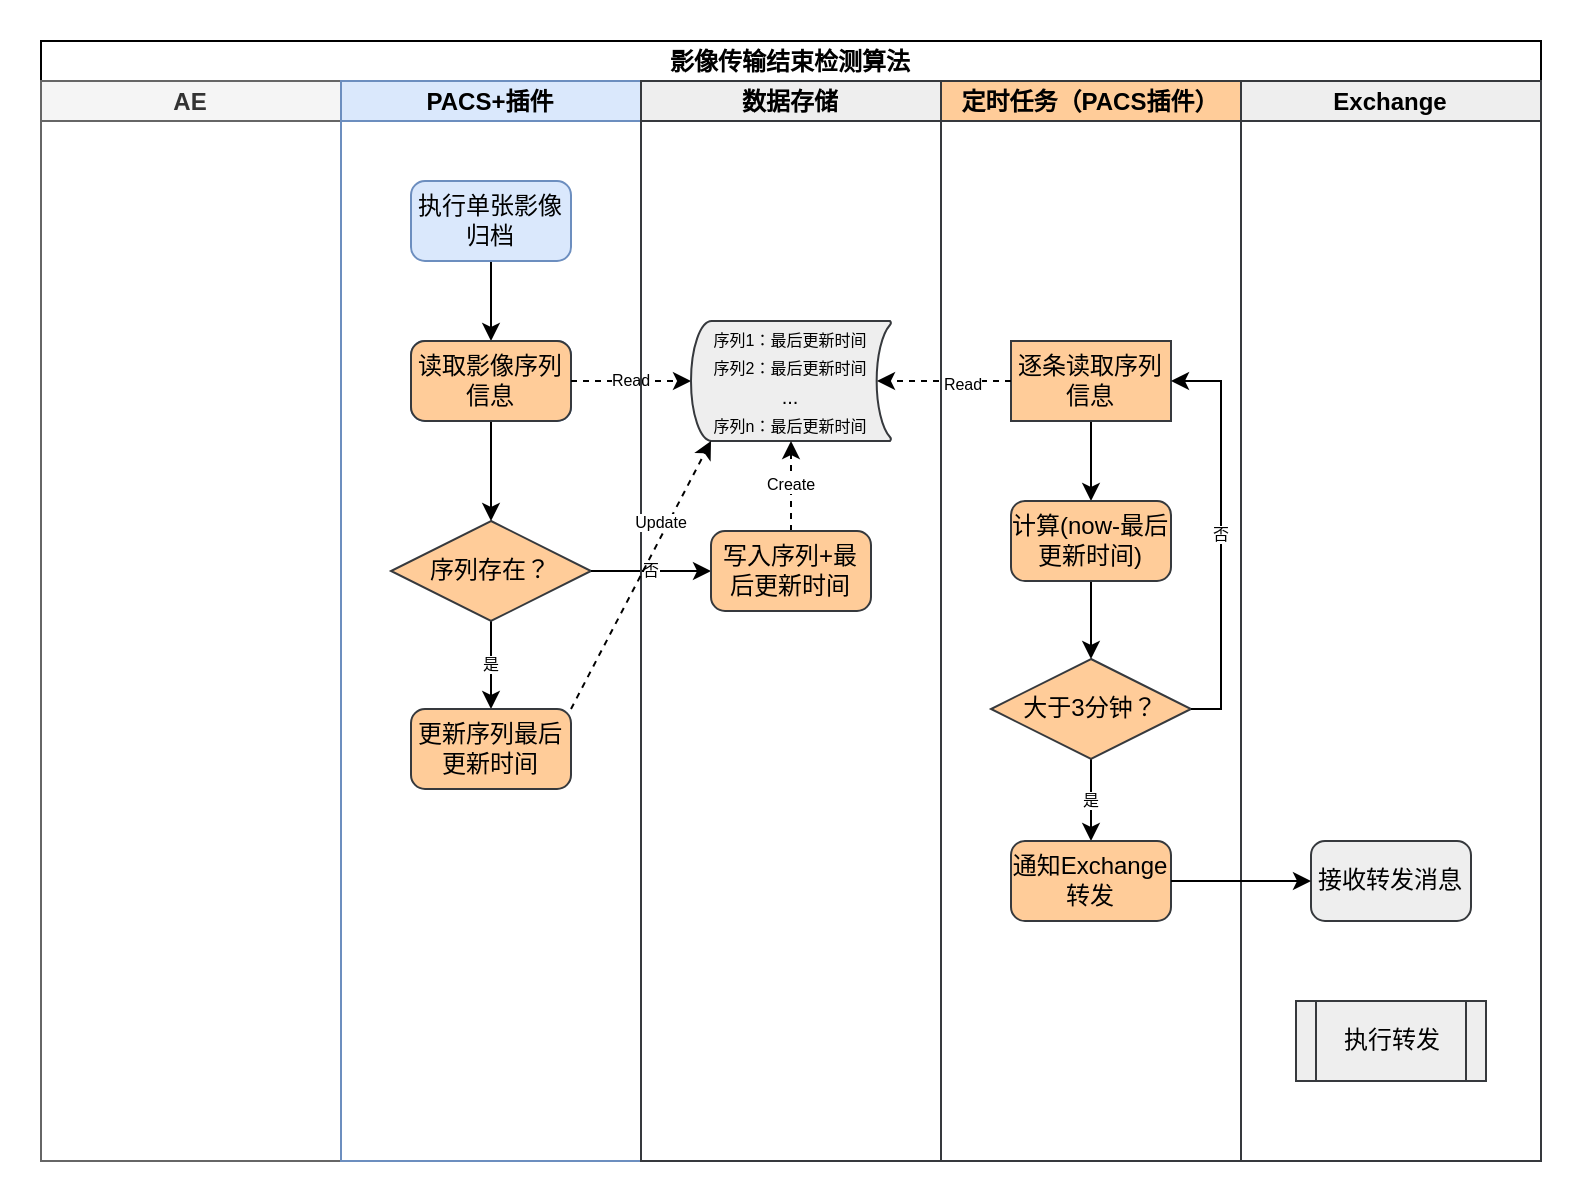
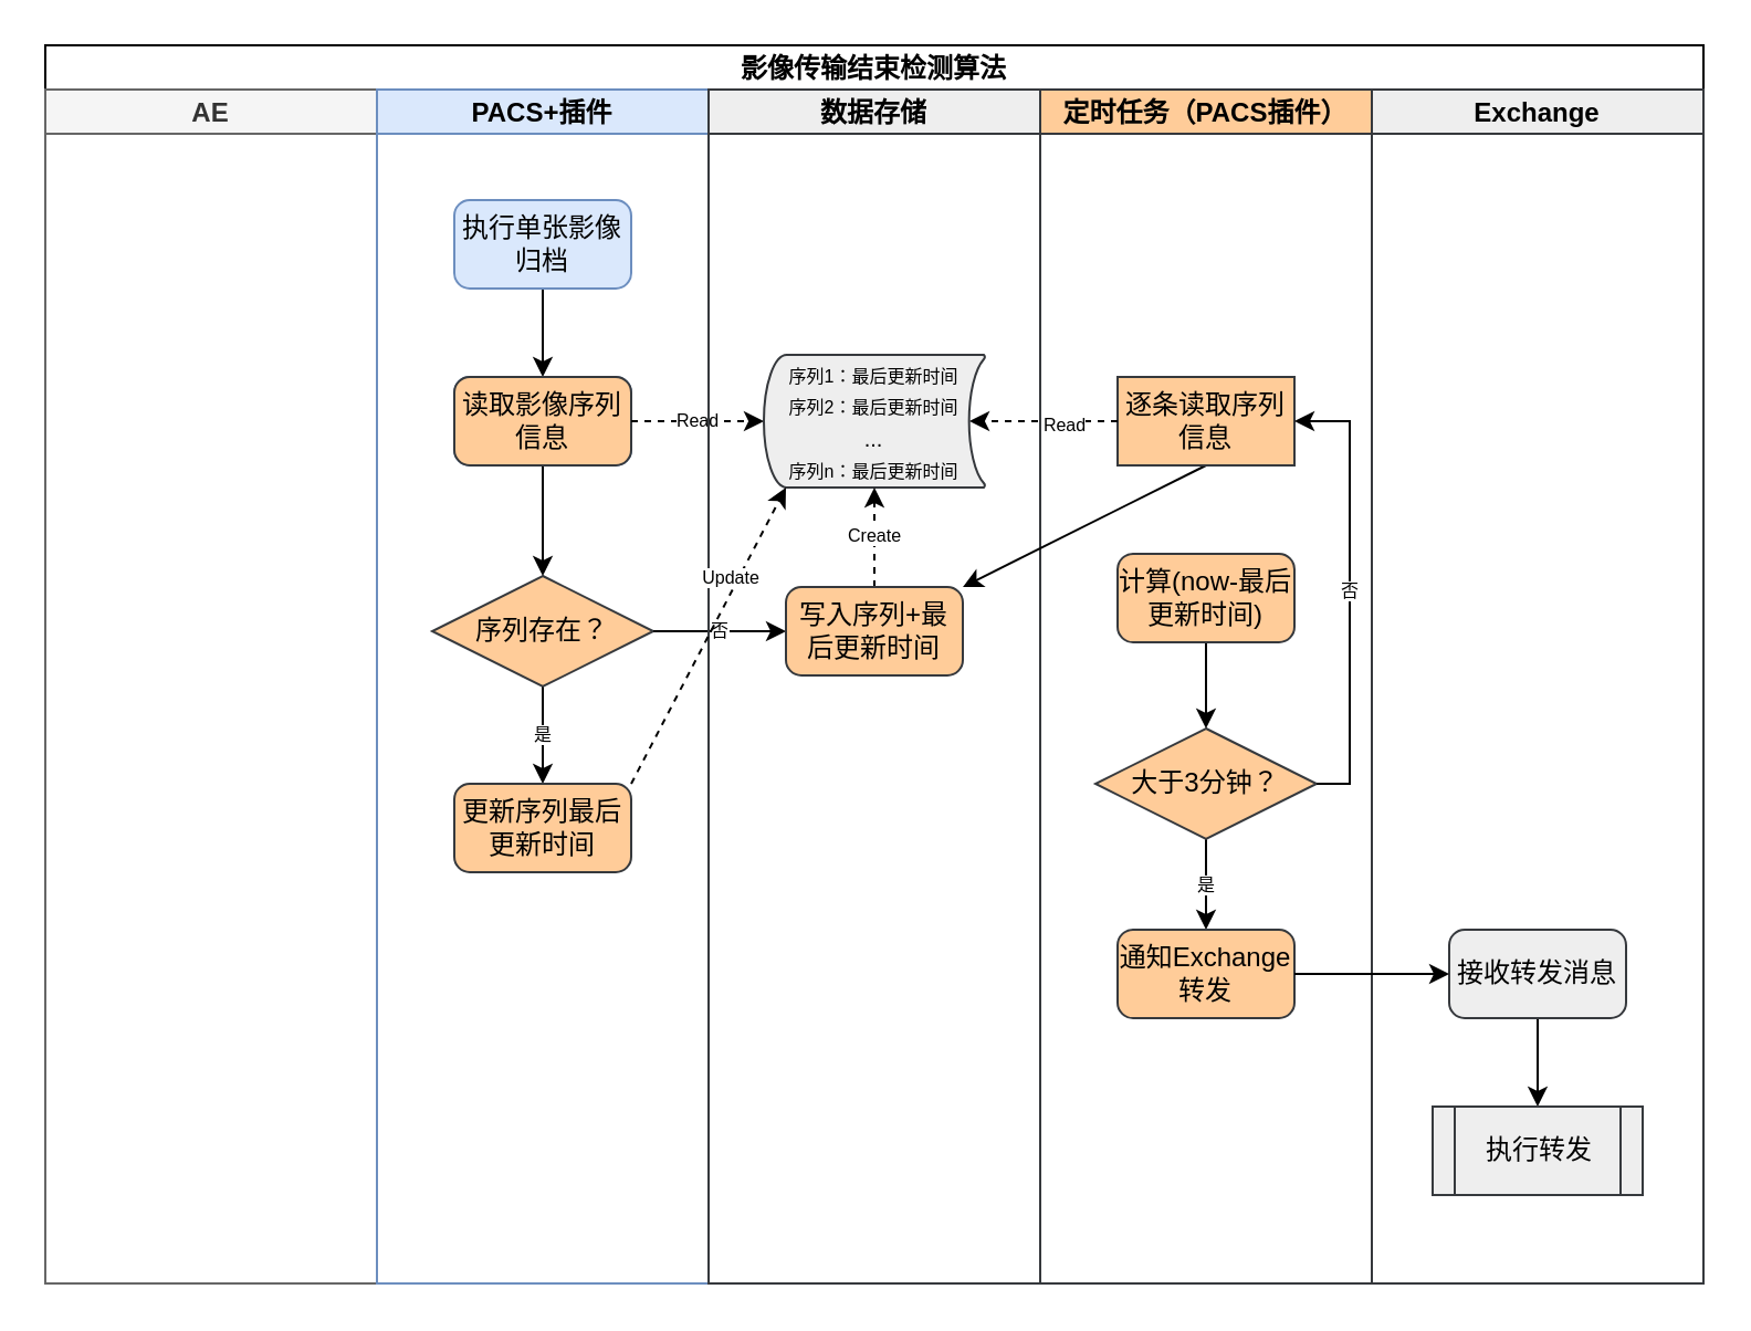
- <mxCell id="21" style="edgeStyle=none;rounded=0;orthogonalLoop=1;jettySize=auto;html=1;exitX=0.5;exitY=1;exitDx=0;exitDy=0;entryX=0.5;entryY=0;entryDx=0;entryDy=0;fontSize=8;strokeWidth=1;" edge="1" parent="20" source="22" target="26"><mxGeometry relative="1" as="geometry" /></mxCell>
+ <mxCell id="21" style="edgeStyle=none;rounded=0;orthogonalLoop=1;jettySize=auto;html=1;exitX=0.5;exitY=1;exitDx=0;exitDy=0;fontSize=8;strokeWidth=1;" edge="1" parent="20" source="22" target="18"><mxGeometry relative="1" as="geometry" /></mxCell>
+ <mxCell id="32" style="edgeStyle=orthogonalEdgeStyle;rounded=0;orthogonalLoop=1;jettySize=auto;html=1;exitX=0.5;exitY=1;exitDx=0;exitDy=0;entryX=0.5;entryY=0;entryDx=0;entryDy=0;fontSize=8;strokeColor=#000000;strokeWidth=1;" edge="1" parent="31" source="33" target="34"><mxGeometry relative="1" as="geometry" /></mxCell>
